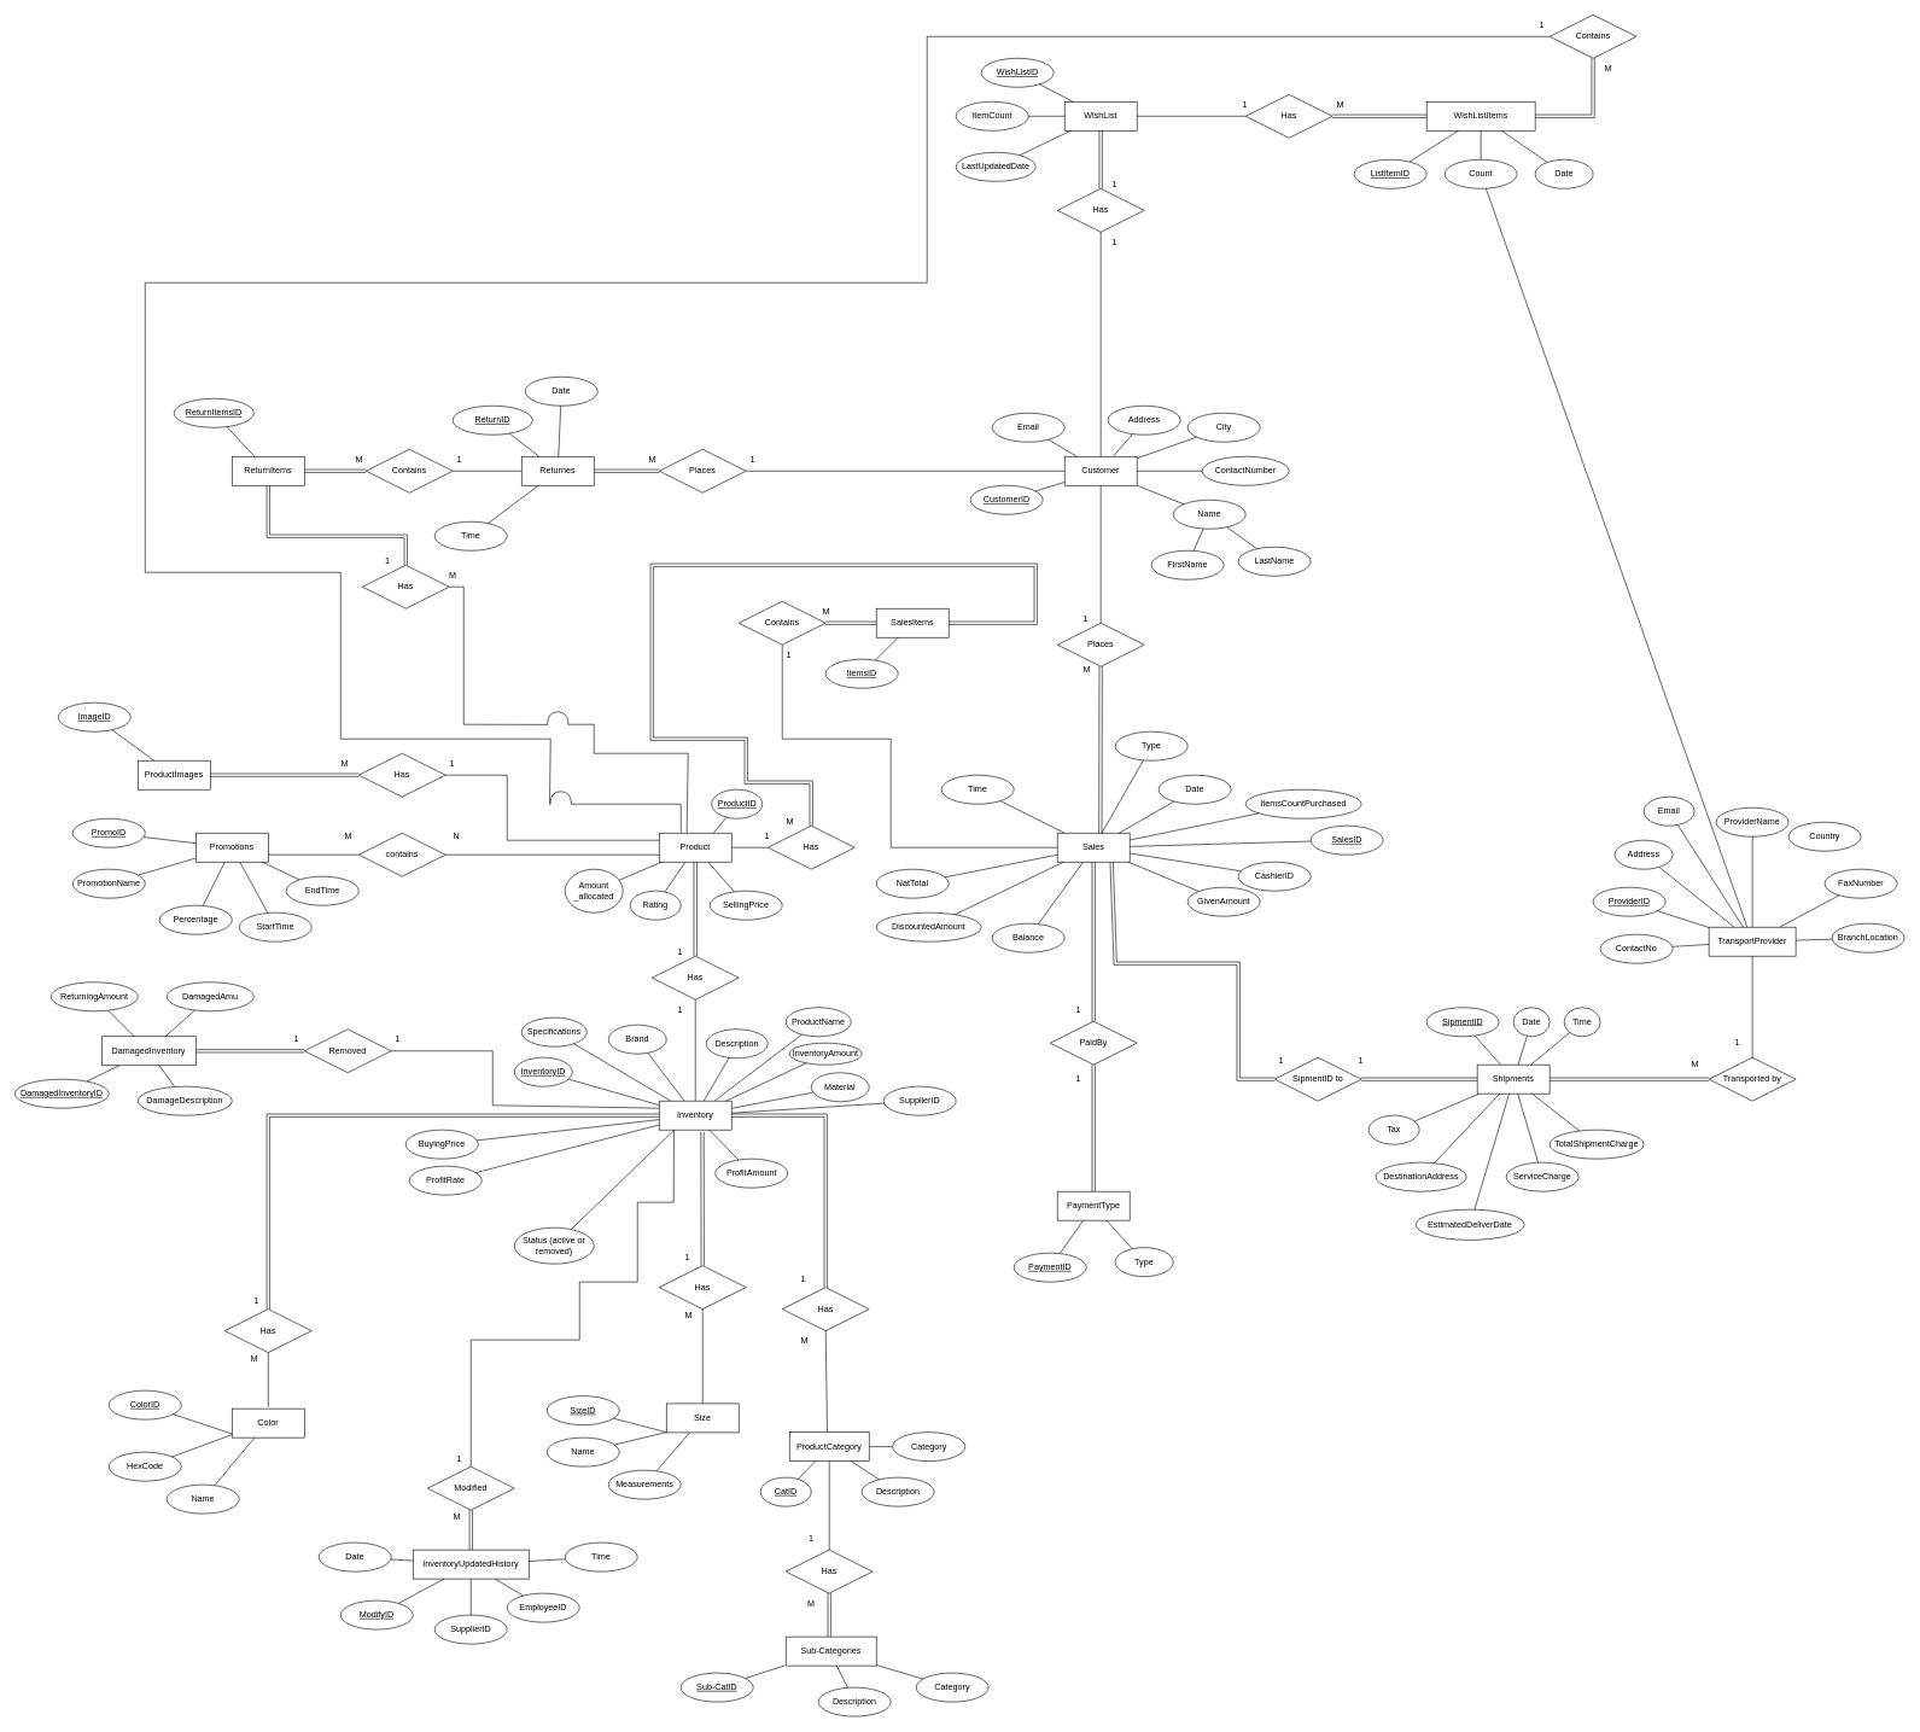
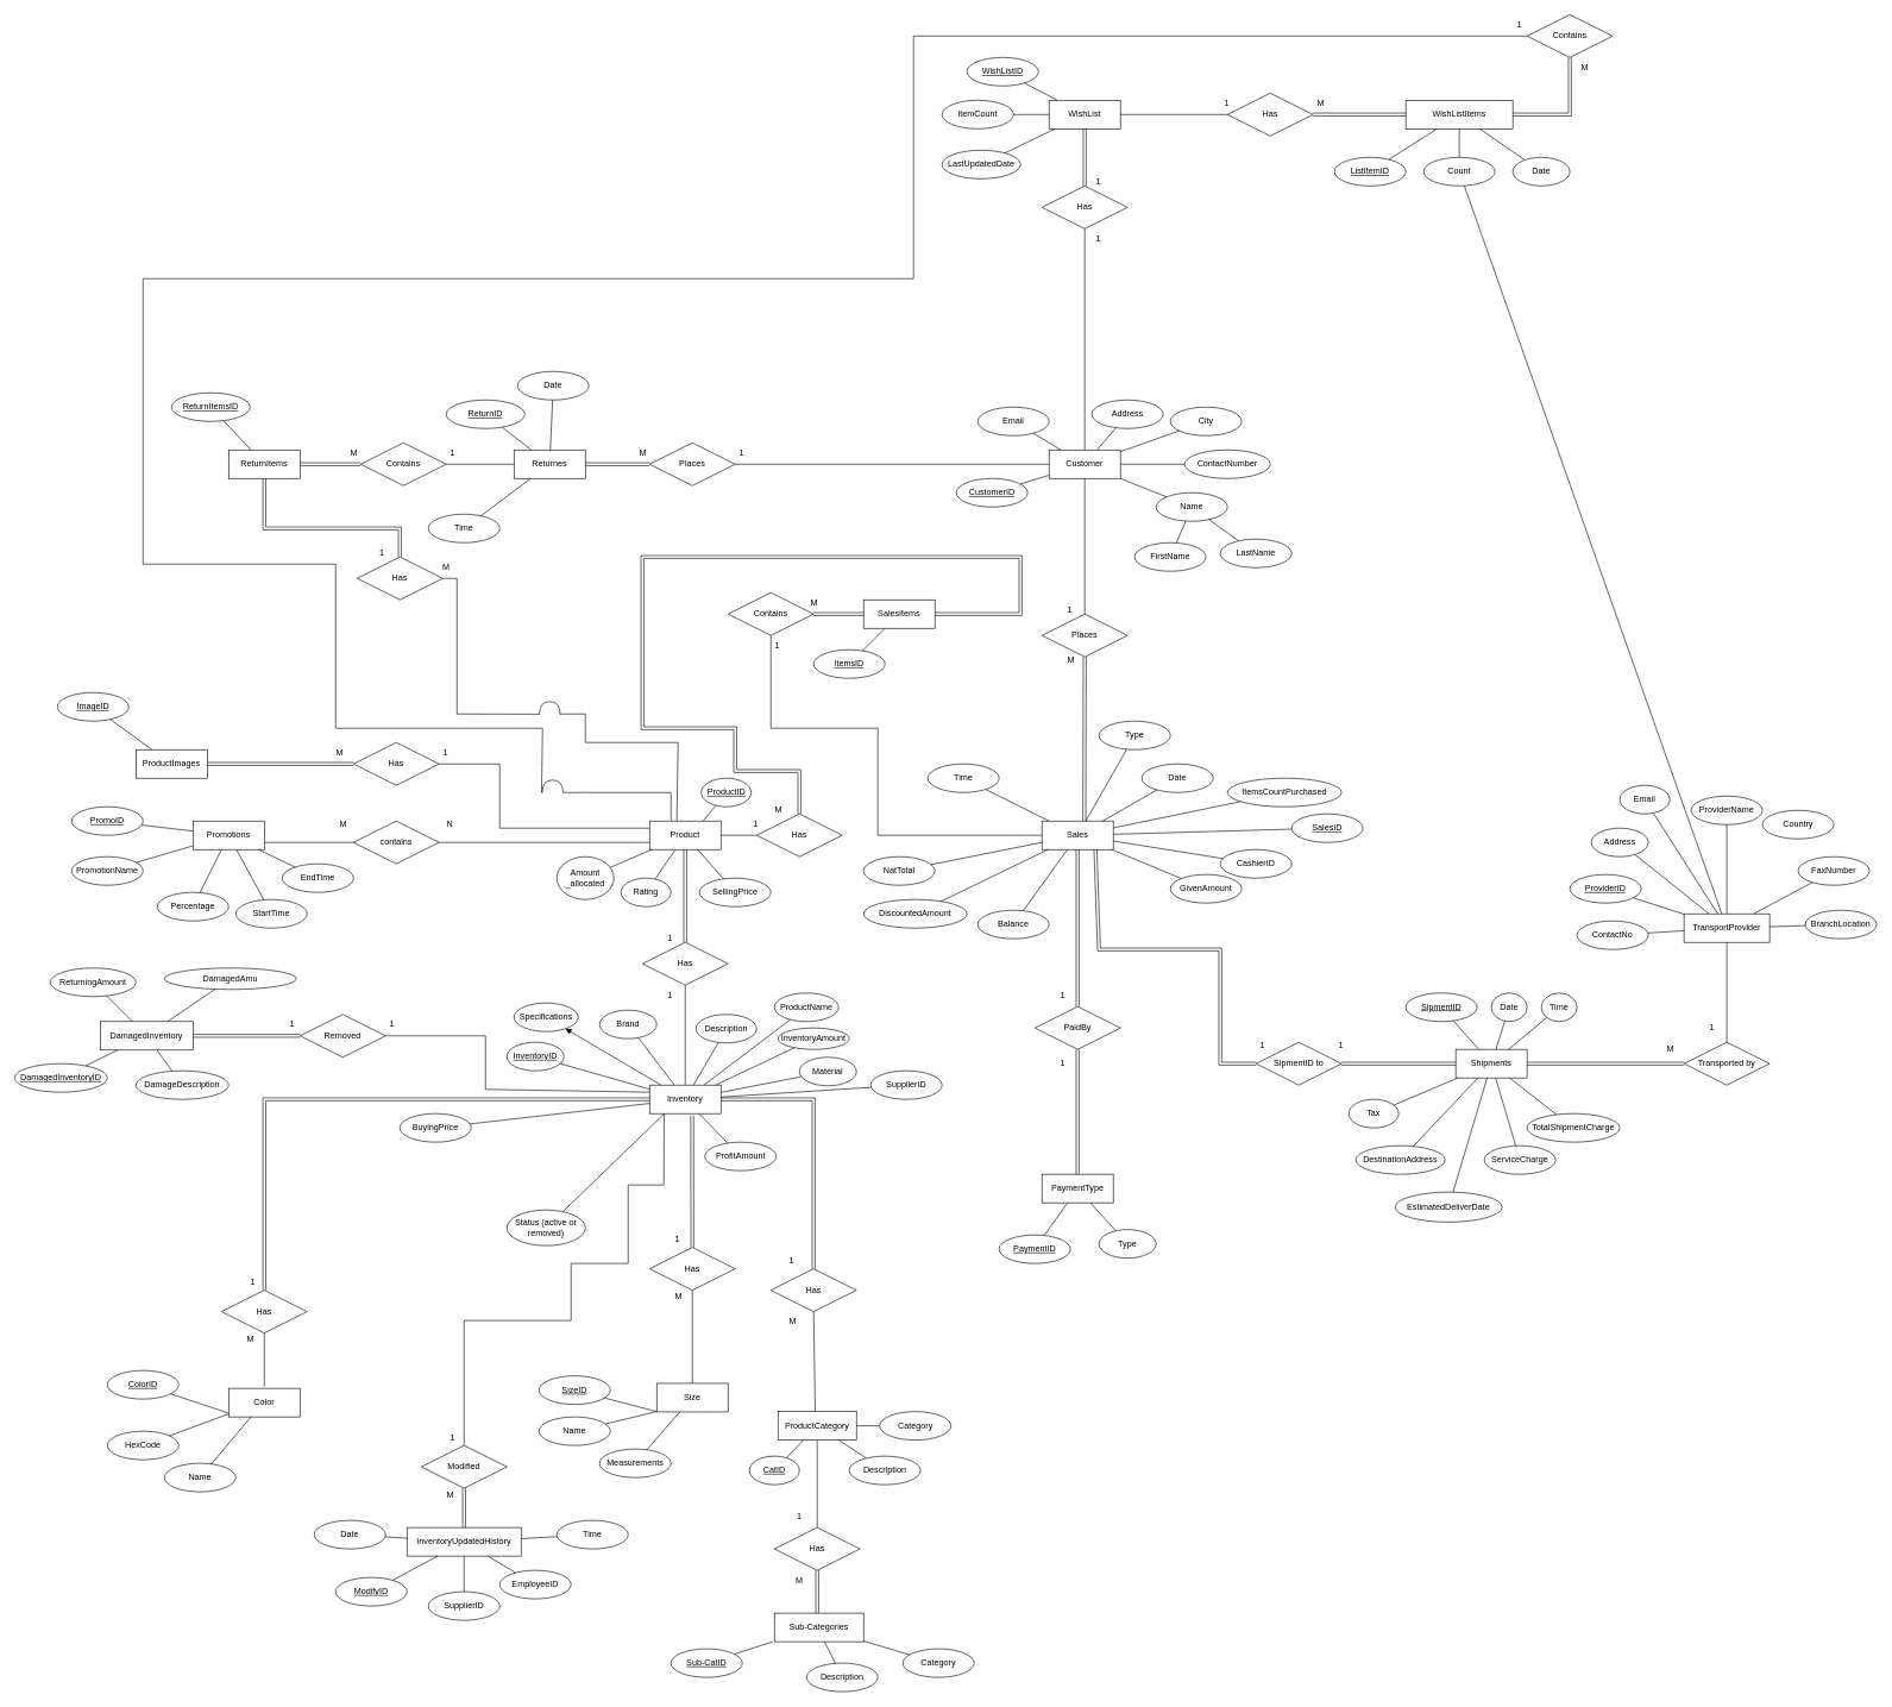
- <mxCell id="158" value="DamagedAmu" style="ellipse;whiteSpace=wrap;html=1;align=center;" parent="1" vertex="1"><mxGeometry x="230" y="1356" width="120" height="40" as="geometry" /></mxCell>
+ <mxCell id="158" value="DamagedAmu" style="ellipse;whiteSpace=wrap;html=1;align=center;" parent="1" vertex="1"><mxGeometry x="230" y="1356" width="185" height="30" as="geometry" /></mxCell>
- <mxCell id="157" value="" style="endArrow=none;html=1;rounded=0;" parent="1" source="6" target="156" edge="1"><mxGeometry width="50" height="50" relative="1" as="geometry"><mxPoint x="1141" y="1641" as="sourcePoint" /><mxPoint x="1100" y="1600" as="targetPoint" /></mxGeometry></mxCell>
+ <mxCell id="157" value="" style="endArrow=block;html=1;rounded=0;" parent="1" source="6" target="156" edge="1"><mxGeometry width="50" height="50" relative="1" as="geometry"><mxPoint x="1141" y="1641" as="sourcePoint" /><mxPoint x="1100" y="1600" as="targetPoint" /></mxGeometry></mxCell>
- <mxCell id="153" value="" style="endArrow=none;html=1;rounded=0;" parent="1" source="6" target="152" edge="1"><mxGeometry width="50" height="50" relative="1" as="geometry"><mxPoint x="963" y="1620" as="sourcePoint" /><mxPoint x="930" y="1632" as="targetPoint" /></mxGeometry></mxCell>
- <mxCell id="152" value="ProfitRate" style="ellipse;whiteSpace=wrap;html=1;align=center;" parent="1" vertex="1"><mxGeometry x="565" y="1610" width="100" height="40" as="geometry" /></mxCell>
